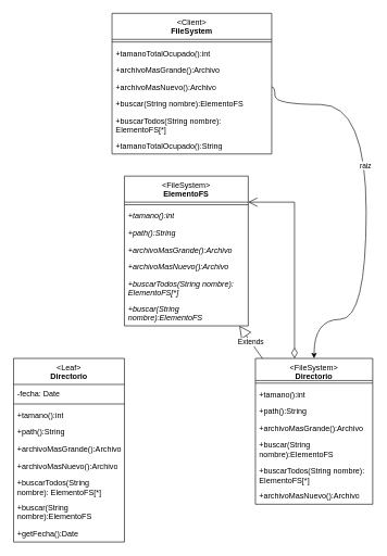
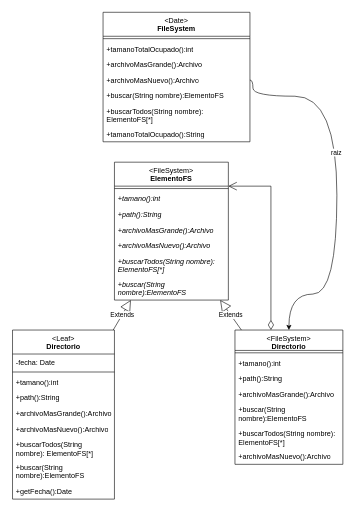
- <mxCell id="2" value="&lt;span style=&quot;font-weight: normal;&quot;&gt;&amp;lt;Client&amp;gt;&lt;/span&gt;&lt;br&gt;FileSystem" style="swimlane;fontStyle=1;align=center;verticalAlign=top;childLayout=stackLayout;horizontal=1;startSize=40;horizontalStack=0;resizeParent=1;resizeParentMax=0;resizeLast=0;collapsible=1;marginBottom=0;whiteSpace=wrap;html=1;" parent="1" vertex="1"><mxGeometry x="171" y="20" width="245" height="216" as="geometry" /></mxCell>
+ <mxCell id="2" value="&lt;span style=&quot;font-weight: normal;&quot;&gt;&amp;lt;Date&amp;gt;&lt;/span&gt;&lt;br&gt;FileSystem" style="swimlane;fontStyle=1;align=center;verticalAlign=top;childLayout=stackLayout;horizontal=1;startSize=40;horizontalStack=0;resizeParent=1;resizeParentMax=0;resizeLast=0;collapsible=1;marginBottom=0;whiteSpace=wrap;html=1;" parent="1" vertex="1"><mxGeometry x="171" y="20" width="245" height="216" as="geometry" /></mxCell>
+ <mxCell id="38" value="Extends" style="endArrow=block;endSize=16;endFill=0;html=1;rounded=0;" parent="1" source="10" target="28" edge="1"><mxGeometry width="160" relative="1" as="geometry"><mxPoint x="416" y="470" as="sourcePoint" /><mxPoint x="333" y="370" as="targetPoint" /></mxGeometry></mxCell>
